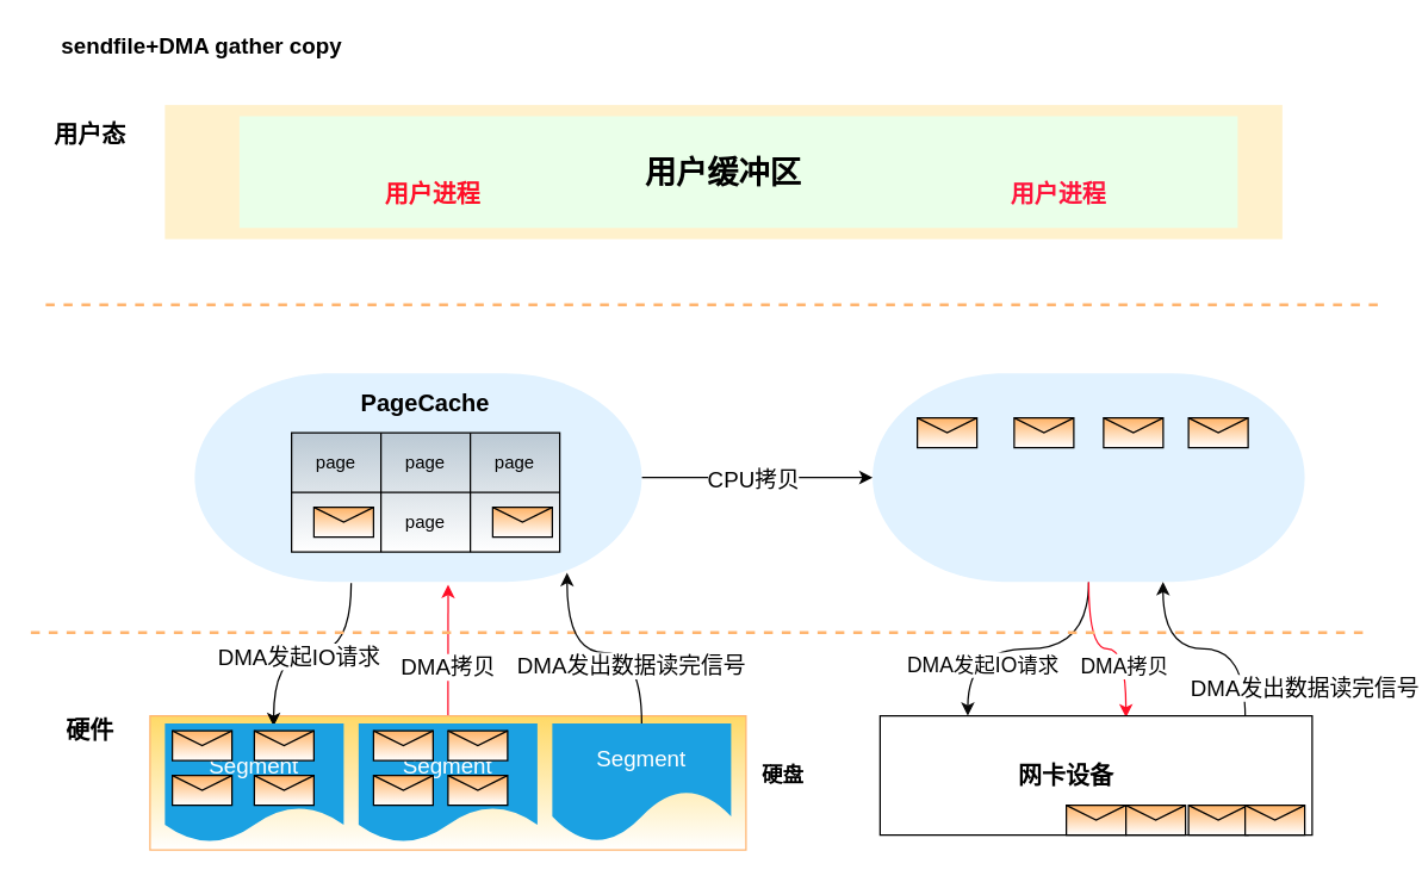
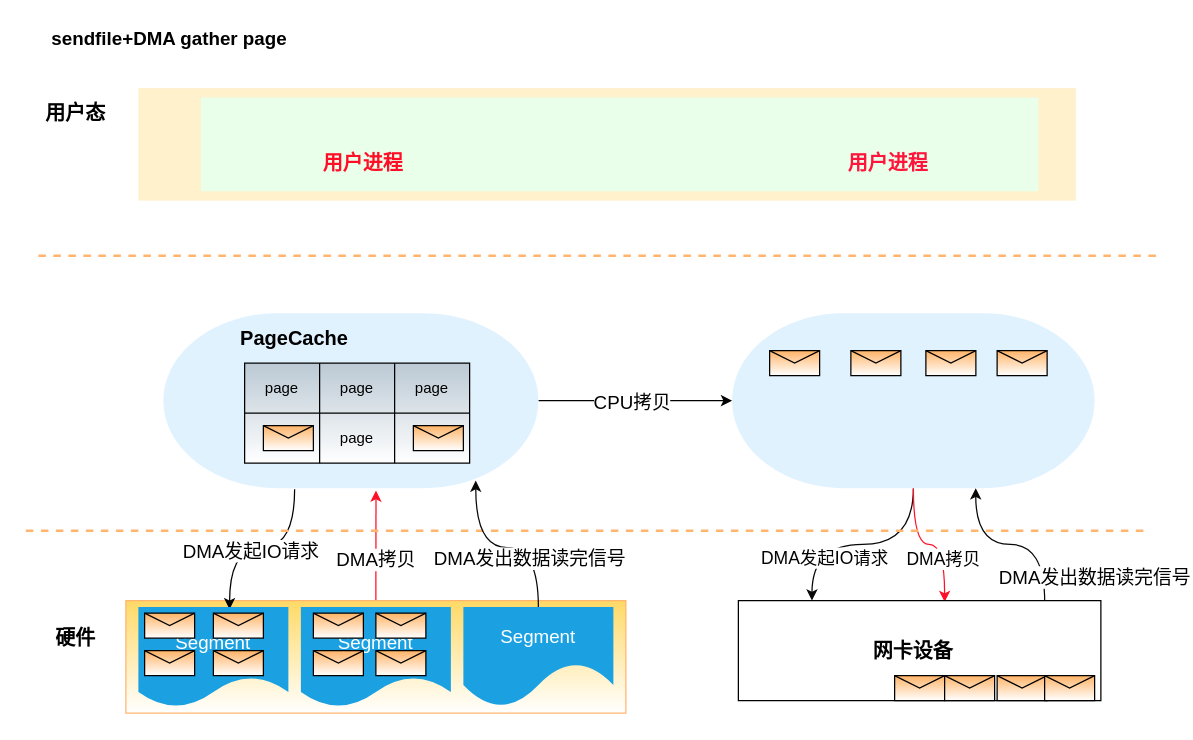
- <mxCell id="11" value="sendfile+DMA gather copy" style="text;html=1;strokeColor=none;fillColor=none;align=center;verticalAlign=middle;whiteSpace=wrap;rounded=0;fontStyle=1;fontSize=15;" vertex="1" parent="1"><mxGeometry x="20" y="20" width="230" height="20" as="geometry" /></mxCell>
+ <mxCell id="11" value="sendfile+DMA gather page" style="text;html=1;strokeColor=none;fillColor=none;align=center;verticalAlign=middle;whiteSpace=wrap;rounded=0;fontStyle=1;fontSize=15;" vertex="1" parent="1"><mxGeometry x="20" y="20" width="230" height="20" as="geometry" /></mxCell>
- <mxCell id="8" value="用户缓冲区" style="text;html=1;strokeColor=none;fillColor=none;align=center;verticalAlign=middle;whiteSpace=wrap;rounded=0;fontStyle=1;fontSize=21;" vertex="1" parent="1"><mxGeometry x="402" y="105" width="166" height="20" as="geometry" /></mxCell>
- <mxCell id="17" value="PageCache" style="text;html=1;strokeColor=none;fillColor=none;align=center;verticalAlign=middle;whiteSpace=wrap;rounded=0;fontStyle=1;fontSize=16;" vertex="1" parent="1"><mxGeometry x="255" y="260" width="60" height="20" as="geometry" /></mxCell>
+ <mxCell id="17" value="PageCache" style="text;html=1;strokeColor=none;fillColor=none;align=center;verticalAlign=middle;whiteSpace=wrap;rounded=0;fontStyle=1;fontSize=16;" vertex="1" parent="1"><mxGeometry x="205" y="260" width="60" height="20" as="geometry" /></mxCell>
- <mxCell id="40" value="硬件" style="text;html=1;strokeColor=none;fillColor=none;align=center;verticalAlign=middle;whiteSpace=wrap;rounded=0;fontStyle=1;fontSize=16;" vertex="1" parent="1"><mxGeometry x="30" y="480" width="60" height="20" as="geometry" /></mxCell>
+ <mxCell id="40" value="硬件" style="text;html=1;strokeColor=none;fillColor=none;align=center;verticalAlign=middle;whiteSpace=wrap;rounded=0;fontStyle=1;fontSize=16;" vertex="1" parent="1"><mxGeometry x="30" y="500" width="60" height="20" as="geometry" /></mxCell>
- <mxCell id="62" value="硬盘" style="text;html=1;strokeColor=none;fillColor=none;align=center;verticalAlign=middle;whiteSpace=wrap;rounded=0;fontStyle=1;fontSize=14;" vertex="1" parent="1"><mxGeometry x="510" y="495" width="30" height="50" as="geometry" /></mxCell>
- <mxCell id="57" value="网卡设备" style="text;html=1;strokeColor=none;fillColor=none;align=center;verticalAlign=middle;whiteSpace=wrap;rounded=0;fontStyle=1;fontSize=16;" vertex="1" parent="1"><mxGeometry x="655" y="510" width="120" height="20" as="geometry" /></mxCell>
+ <mxCell id="57" value="网卡设备" style="text;html=1;strokeColor=none;fillColor=none;align=center;verticalAlign=middle;whiteSpace=wrap;rounded=0;fontStyle=1;fontSize=16;" vertex="1" parent="1"><mxGeometry x="670" y="510" width="120" height="20" as="geometry" /></mxCell>
